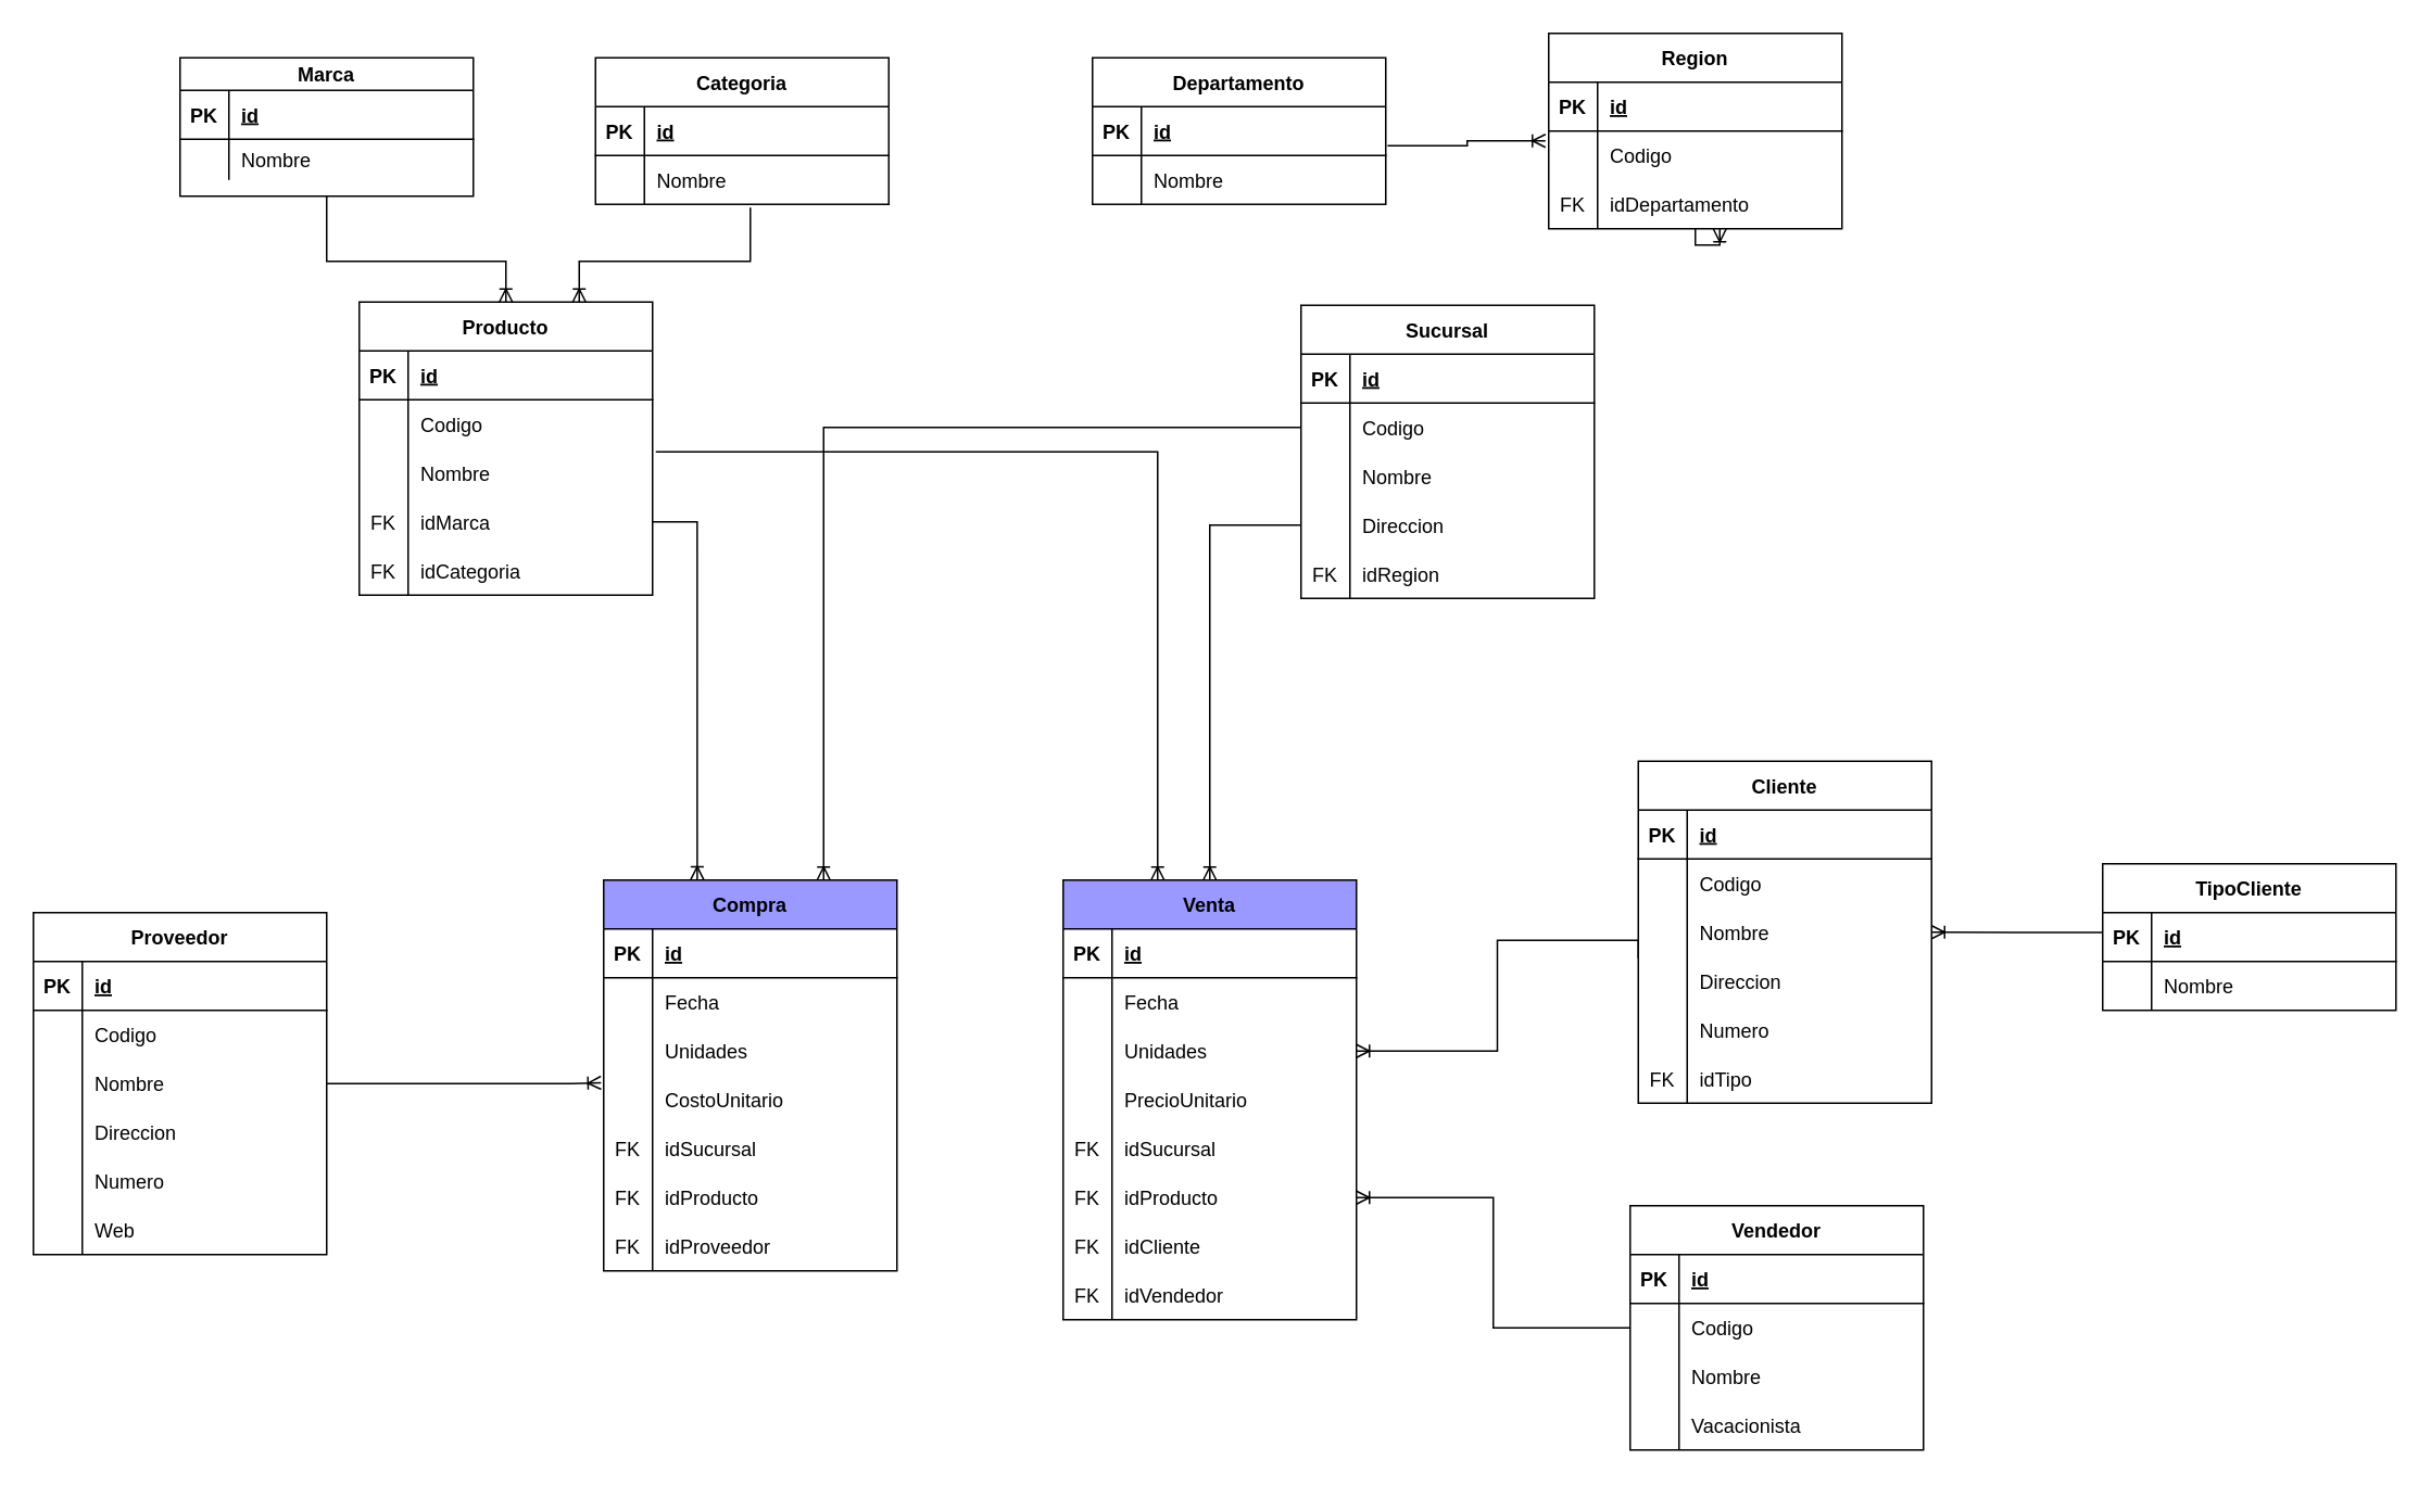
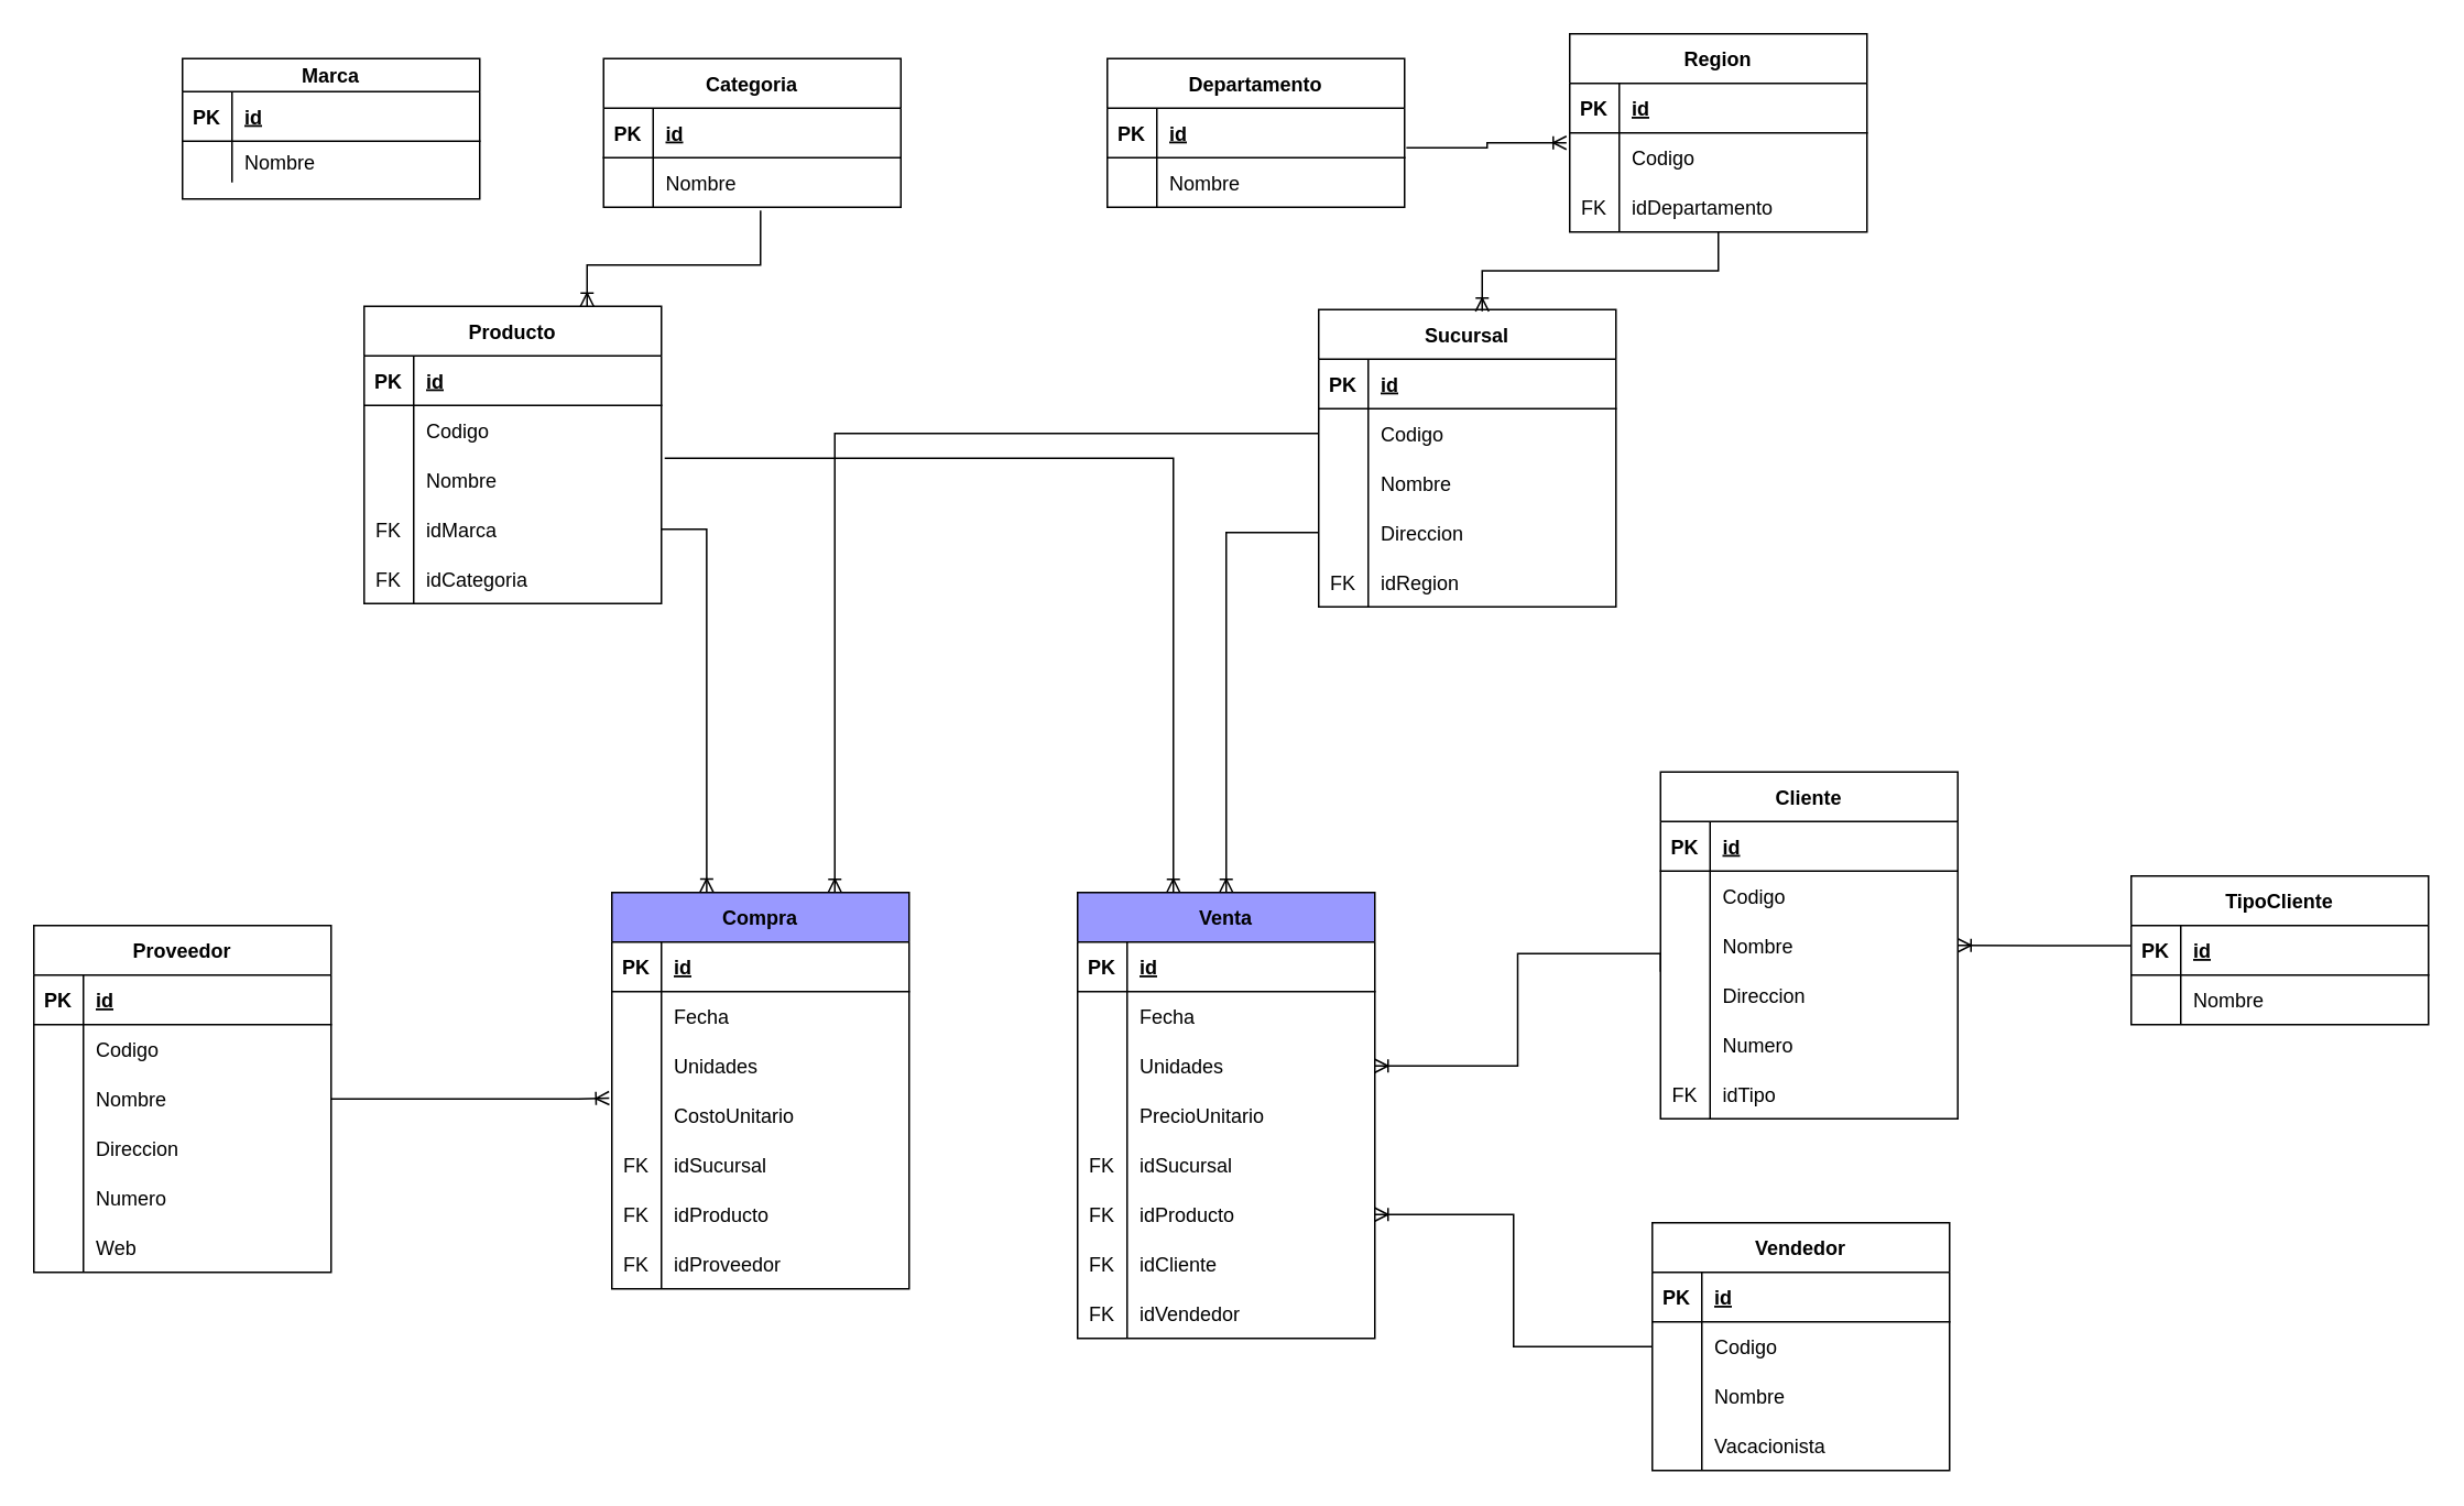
- <mxCell id="173" value="" style="fontSize=12;html=1;endArrow=ERoneToMany;rounded=0;exitX=0.5;exitY=1;exitDx=0;exitDy=0;edgeStyle=orthogonalEdgeStyle;" edge="1" parent="1" source="93" target="102"><mxGeometry width="100" height="100" relative="1" as="geometry"><mxPoint x="770" y="134" as="sourcePoint" /><mxPoint x="873" y="195" as="targetPoint" /></mxGeometry></mxCell>
+ <mxCell id="173" value="" style="fontSize=12;html=1;endArrow=ERoneToMany;rounded=0;exitX=0.5;exitY=1;exitDx=0;exitDy=0;entryX=0.55;entryY=0.006;entryDx=0;entryDy=0;edgeStyle=orthogonalEdgeStyle;entryPerimeter=0;" edge="1" parent="1" source="93" target="18"><mxGeometry width="100" height="100" relative="1" as="geometry"><mxPoint x="770" y="134" as="sourcePoint" /><mxPoint x="873" y="195" as="targetPoint" /></mxGeometry></mxCell>
- <mxCell id="170" value="" style="fontSize=12;html=1;endArrow=ERoneToMany;rounded=0;exitX=0.5;exitY=1;exitDx=0;exitDy=0;entryX=0.5;entryY=0;entryDx=0;entryDy=0;edgeStyle=orthogonalEdgeStyle;" edge="1" parent="1" source="72" target="2"><mxGeometry width="100" height="100" relative="1" as="geometry"><mxPoint x="690" y="450" as="sourcePoint" /><mxPoint x="790" y="350" as="targetPoint" /><Array as="points"><mxPoint x="200" y="160" /><mxPoint x="310" y="160" /></Array></mxGeometry></mxCell>
